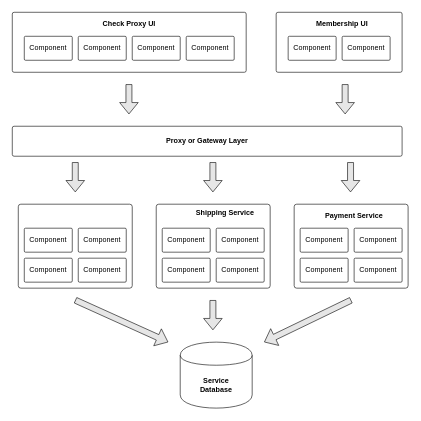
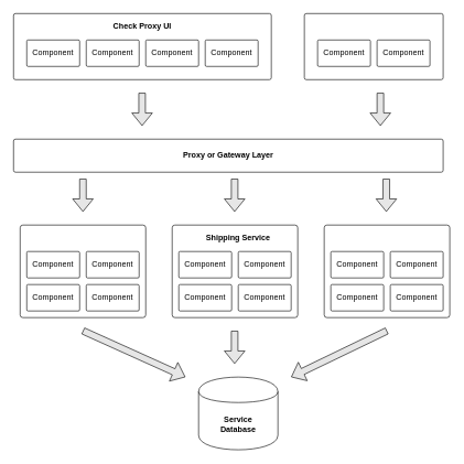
- <mxCell id="32" value="Membership UI" style="text;html=1;strokeColor=none;fillColor=none;align=center;verticalAlign=middle;whiteSpace=wrap;rounded=0;fontStyle=1" vertex="1" parent="28"><mxGeometry x="50" y="10" width="120" height="20" as="geometry" /></mxCell>
- <mxCell id="20" value="Shipping Service" style="text;html=1;strokeColor=none;fillColor=none;align=center;verticalAlign=middle;whiteSpace=wrap;rounded=0;fontStyle=1" vertex="1" parent="14"><mxGeometry x="55" y="5" width="120" height="20" as="geometry" /></mxCell>
+ <mxCell id="20" value="Shipping Service" style="text;html=1;strokeColor=none;fillColor=none;align=center;verticalAlign=middle;whiteSpace=wrap;rounded=0;fontStyle=1" vertex="1" parent="14"><mxGeometry x="40" y="10" width="120" height="20" as="geometry" /></mxCell>
- <mxCell id="27" value="Payment Service" style="text;html=1;strokeColor=none;fillColor=none;align=center;verticalAlign=middle;whiteSpace=wrap;rounded=0;fontStyle=1" vertex="1" parent="21"><mxGeometry x="40" y="10" width="120" height="20" as="geometry" /></mxCell>
